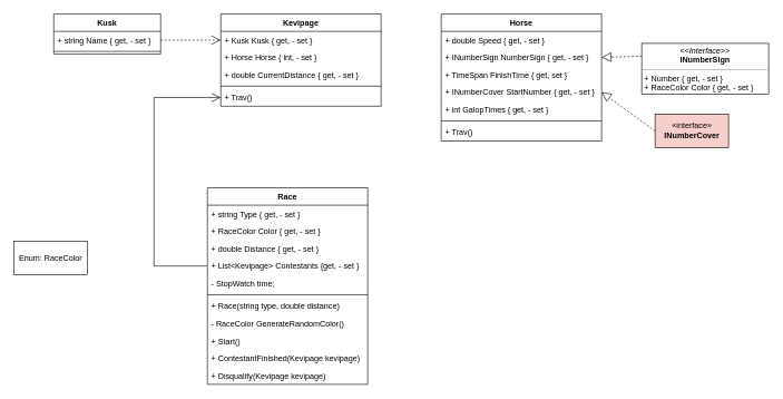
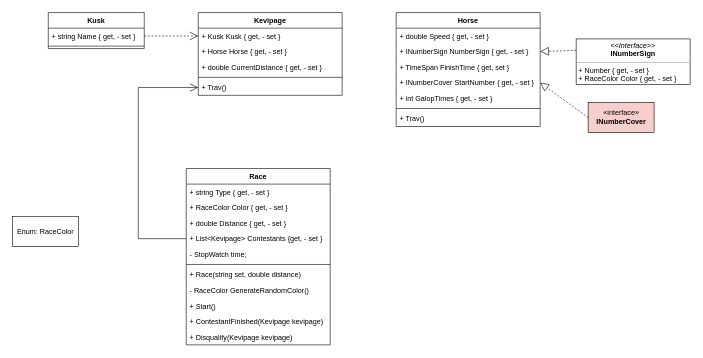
- <mxCell id="4" value="+ Horse Horse { int, - set }" style="text;strokeColor=none;fillColor=none;align=left;verticalAlign=top;spacingLeft=4;spacingRight=4;overflow=hidden;rotatable=0;points=[[0,0.5],[1,0.5]];portConstraint=eastwest;" vertex="1" parent="2"><mxGeometry y="52" width="240" height="26" as="geometry" /></mxCell>
+ <mxCell id="4" value="+ Horse Horse { get, - set }" style="text;strokeColor=none;fillColor=none;align=left;verticalAlign=top;spacingLeft=4;spacingRight=4;overflow=hidden;rotatable=0;points=[[0,0.5],[1,0.5]];portConstraint=eastwest;" vertex="1" parent="2"><mxGeometry y="52" width="240" height="26" as="geometry" /></mxCell>
- <mxCell id="26" value="+ Race(string type, double distance)" style="text;strokeColor=none;fillColor=none;align=left;verticalAlign=top;spacingLeft=4;spacingRight=4;overflow=hidden;rotatable=0;points=[[0,0.5],[1,0.5]];portConstraint=eastwest;" vertex="1" parent="19"><mxGeometry y="164" width="240" height="26" as="geometry" /></mxCell>
+ <mxCell id="26" value="+ Race(string set, double distance)" style="text;strokeColor=none;fillColor=none;align=left;verticalAlign=top;spacingLeft=4;spacingRight=4;overflow=hidden;rotatable=0;points=[[0,0.5],[1,0.5]];portConstraint=eastwest;" vertex="1" parent="19"><mxGeometry y="164" width="240" height="26" as="geometry" /></mxCell>
